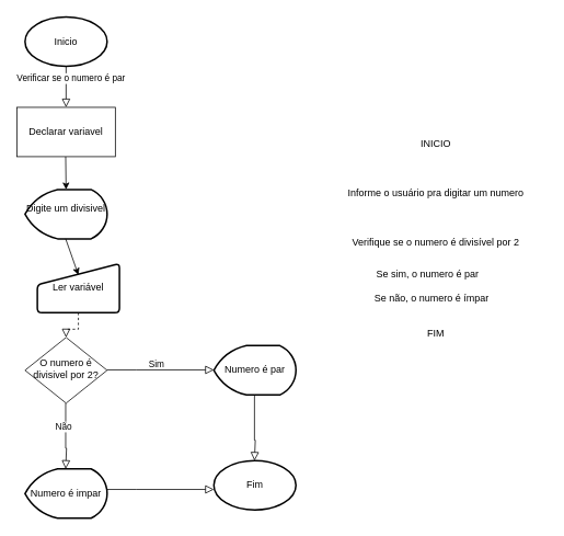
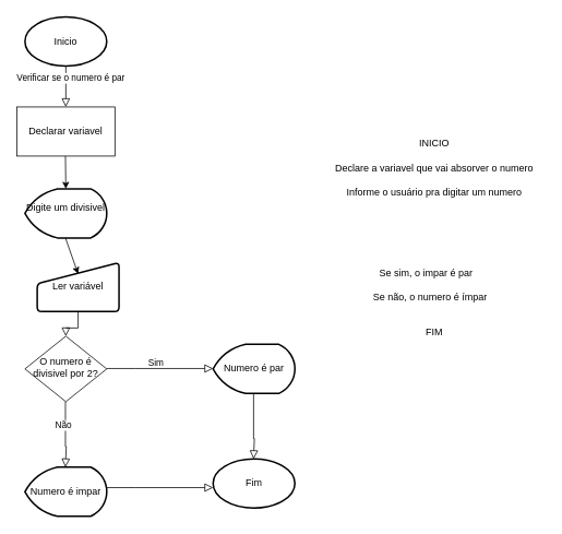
+ <mxCell id="20" value="Declare a variavel que vai absorver o numero" style="text;html=1;align=center;verticalAlign=middle;resizable=0;points=[];autosize=1;strokeColor=none;fillColor=none;" vertex="1" parent="1"><mxGeometry x="395" y="190" width="270" height="30" as="geometry" /></mxCell>
- <mxCell id="22" value="Verifique se o numero é divisível por 2" style="text;html=1;align=center;verticalAlign=middle;resizable=0;points=[];autosize=1;strokeColor=none;fillColor=none;" vertex="1" parent="1"><mxGeometry x="415" y="280" width="230" height="30" as="geometry" /></mxCell>
- <mxCell id="23" value="Se sim, o numero é par" style="text;html=1;align=center;verticalAlign=middle;resizable=0;points=[];autosize=1;strokeColor=none;fillColor=none;" vertex="1" parent="1"><mxGeometry x="445" y="318" width="150" height="30" as="geometry" /></mxCell>
+ <mxCell id="23" value="Se sim, o impar é par" style="text;html=1;align=center;verticalAlign=middle;resizable=0;points=[];autosize=1;strokeColor=none;fillColor=none;" vertex="1" parent="1"><mxGeometry x="445" y="318" width="150" height="30" as="geometry" /></mxCell>
- <mxCell id="25" value="" style="rounded=0;html=1;jettySize=auto;orthogonalLoop=1;fontSize=11;endArrow=block;endFill=0;endSize=8;strokeWidth=1;shadow=0;labelBackgroundColor=none;edgeStyle=orthogonalEdgeStyle;exitX=0.5;exitY=1;exitDx=0;exitDy=0;dashed=1;" edge="1" parent="1" source="10" target="26"><mxGeometry x="0.333" y="20" relative="1" as="geometry"><mxPoint as="offset" /><mxPoint x="80" y="380" as="sourcePoint" /><mxPoint x="80" y="510" as="targetPoint" /><Array as="points" /></mxGeometry></mxCell>
+ <mxCell id="25" value="" style="rounded=0;html=1;jettySize=auto;orthogonalLoop=1;fontSize=11;endArrow=block;endFill=0;endSize=8;strokeWidth=1;shadow=0;labelBackgroundColor=none;edgeStyle=orthogonalEdgeStyle;exitX=0.5;exitY=1;exitDx=0;exitDy=0;" edge="1" parent="1" source="10" target="26"><mxGeometry x="0.333" y="20" relative="1" as="geometry"><mxPoint as="offset" /><mxPoint x="80" y="380" as="sourcePoint" /><mxPoint x="80" y="510" as="targetPoint" /><Array as="points" /></mxGeometry></mxCell>
